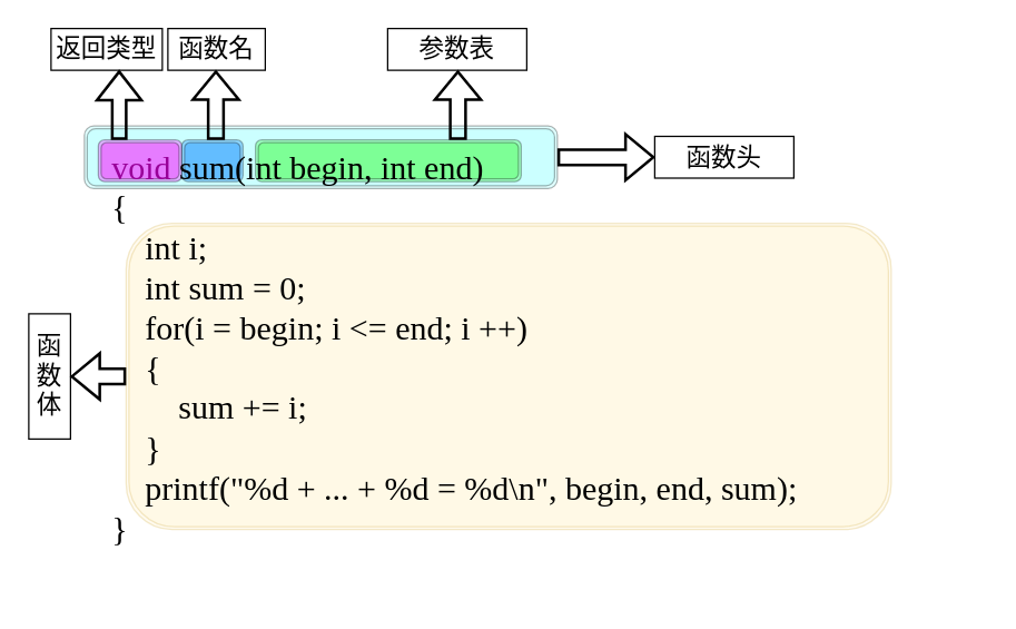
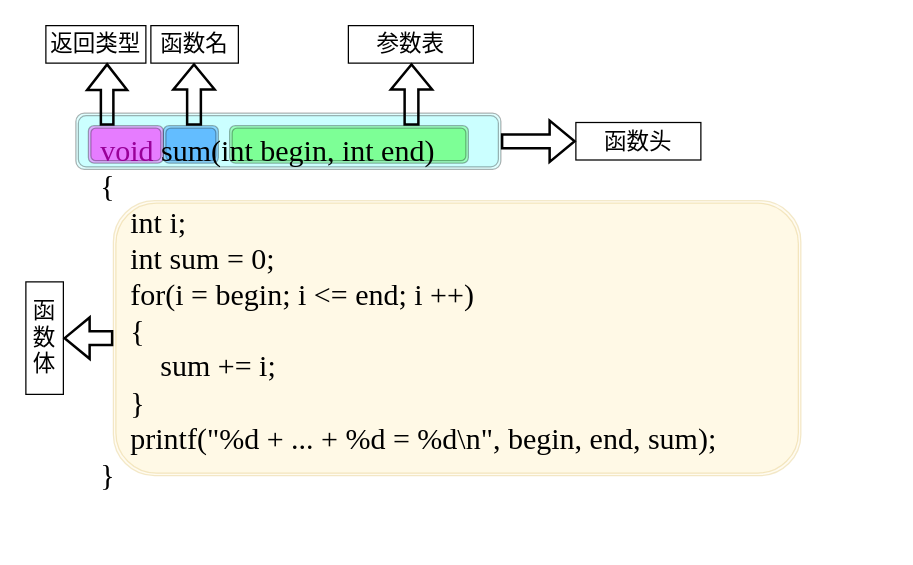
- <mxCell id="14" value="&lt;font style=&quot;font-size: 18px;&quot; face=&quot;Comic Sans MS&quot;&gt;函数头&lt;/font&gt;" style="text;html=1;strokeColor=default;fillColor=none;align=center;verticalAlign=middle;whiteSpace=wrap;rounded=0;" parent="1" vertex="1"><mxGeometry x="470" y="97.5" width="100" height="30" as="geometry" /></mxCell>
+ <mxCell id="14" value="&lt;font style=&quot;font-size: 18px;&quot; face=&quot;Comic Sans MS&quot;&gt;函数头&lt;/font&gt;" style="text;html=1;strokeColor=default;fillColor=none;align=center;verticalAlign=middle;whiteSpace=wrap;rounded=0;" parent="1" vertex="1"><mxGeometry x="460" y="97.5" width="100" height="30" as="geometry" /></mxCell>
